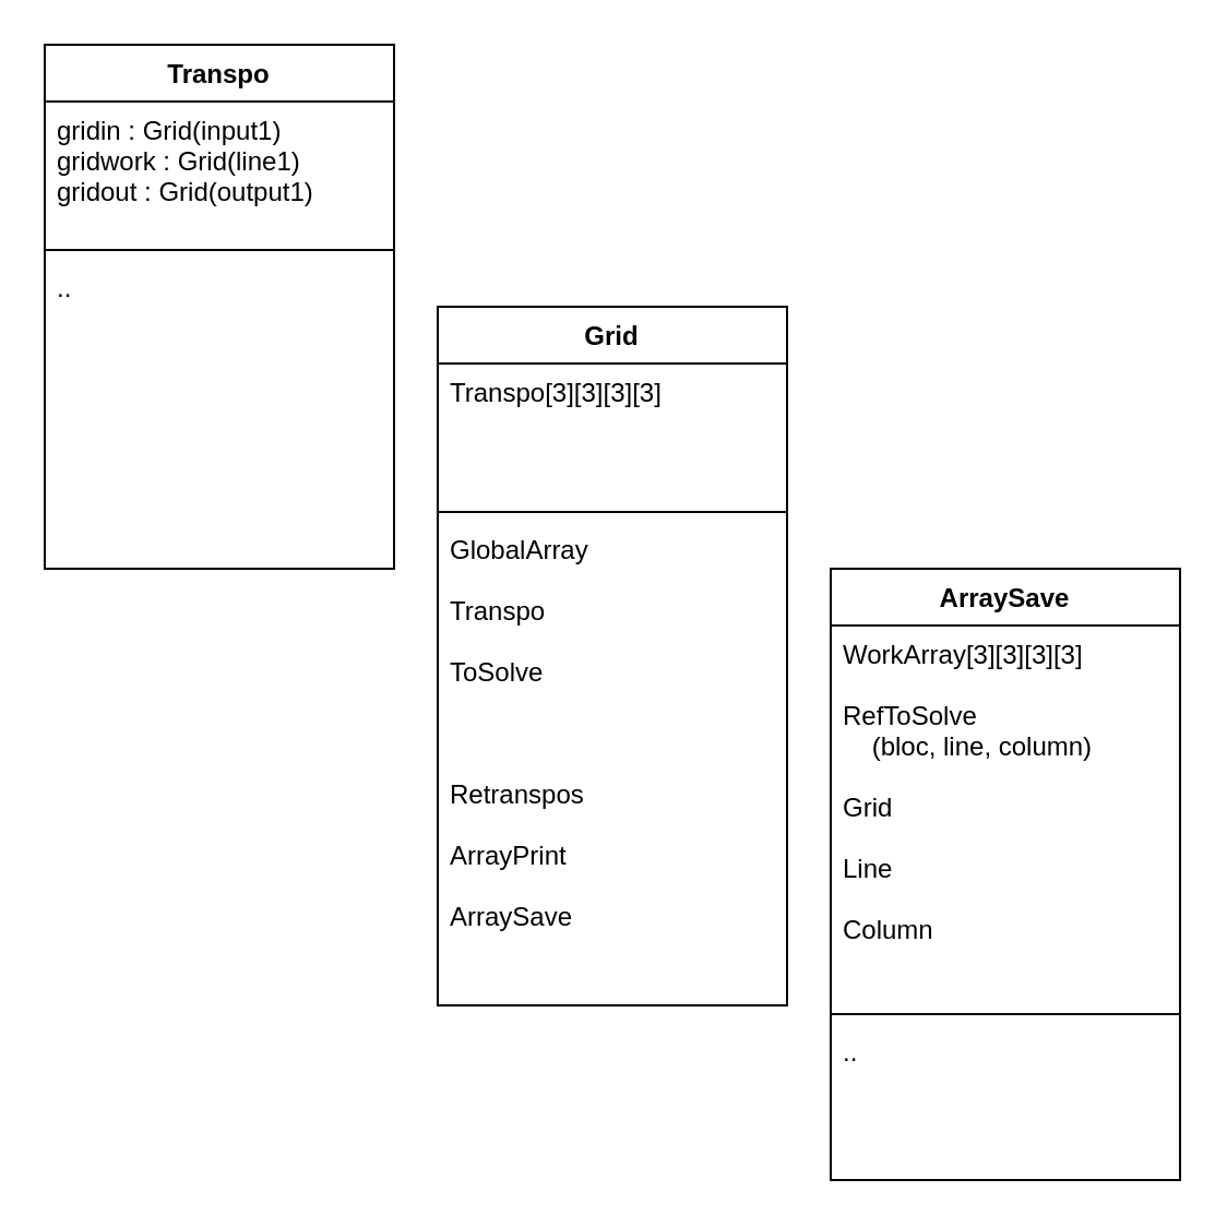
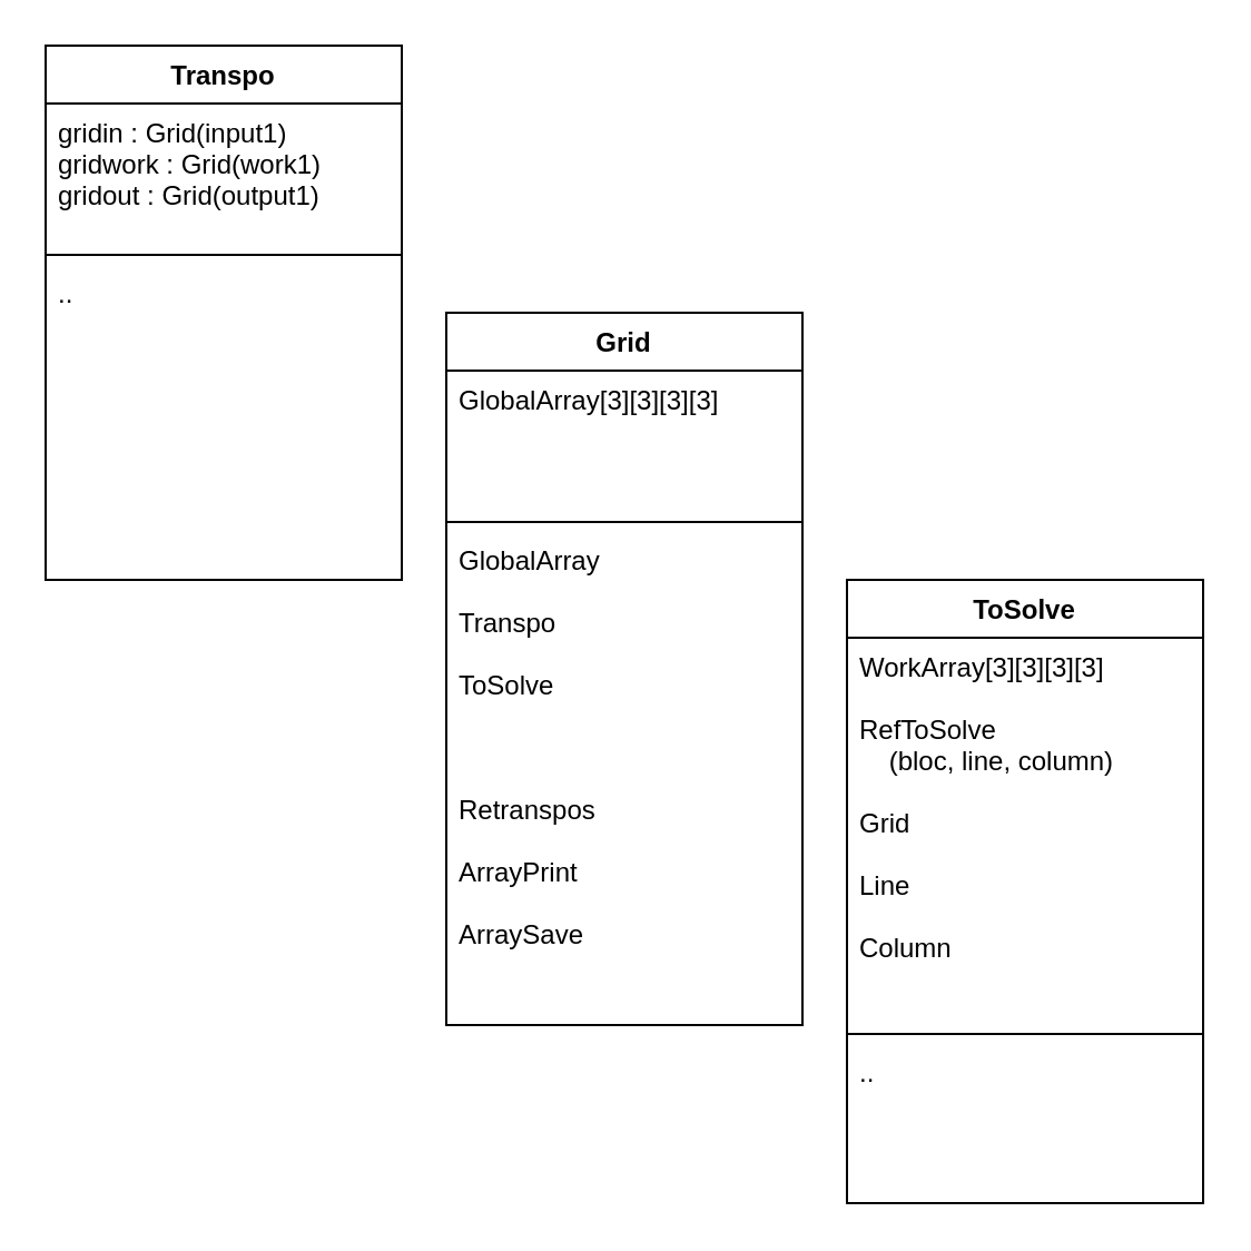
- <mxCell id="11" value="gridin : Grid(input1)&#10;gridwork : Grid(line1)&#10;gridout : Grid(output1)" style="text;strokeColor=none;fillColor=none;align=left;verticalAlign=top;spacingLeft=4;spacingRight=4;overflow=hidden;rotatable=0;points=[[0,0.5],[1,0.5]];portConstraint=eastwest;" parent="10" vertex="1"><mxGeometry y="26" width="160" height="64" as="geometry" /></mxCell>
+ <mxCell id="11" value="gridin : Grid(input1)&#10;gridwork : Grid(work1)&#10;gridout : Grid(output1)" style="text;strokeColor=none;fillColor=none;align=left;verticalAlign=top;spacingLeft=4;spacingRight=4;overflow=hidden;rotatable=0;points=[[0,0.5],[1,0.5]];portConstraint=eastwest;" parent="10" vertex="1"><mxGeometry y="26" width="160" height="64" as="geometry" /></mxCell>
- <mxCell id="3" value="Transpo[3][3][3][3]" style="text;strokeColor=none;fillColor=none;align=left;verticalAlign=top;spacingLeft=4;spacingRight=4;overflow=hidden;rotatable=0;points=[[0,0.5],[1,0.5]];portConstraint=eastwest;" parent="2" vertex="1"><mxGeometry y="26" width="160" height="64" as="geometry" /></mxCell>
+ <mxCell id="3" value="GlobalArray[3][3][3][3]" style="text;strokeColor=none;fillColor=none;align=left;verticalAlign=top;spacingLeft=4;spacingRight=4;overflow=hidden;rotatable=0;points=[[0,0.5],[1,0.5]];portConstraint=eastwest;" parent="2" vertex="1"><mxGeometry y="26" width="160" height="64" as="geometry" /></mxCell>
- <mxCell id="6" value="ArraySave" style="swimlane;fontStyle=1;align=center;verticalAlign=top;childLayout=stackLayout;horizontal=1;startSize=26;horizontalStack=0;resizeParent=1;resizeParentMax=0;resizeLast=0;collapsible=1;marginBottom=0;" parent="1" vertex="1"><mxGeometry x="380" y="260" width="160" height="280" as="geometry" /></mxCell>
+ <mxCell id="6" value="ToSolve" style="swimlane;fontStyle=1;align=center;verticalAlign=top;childLayout=stackLayout;horizontal=1;startSize=26;horizontalStack=0;resizeParent=1;resizeParentMax=0;resizeLast=0;collapsible=1;marginBottom=0;" parent="1" vertex="1"><mxGeometry x="380" y="260" width="160" height="280" as="geometry" /></mxCell>
